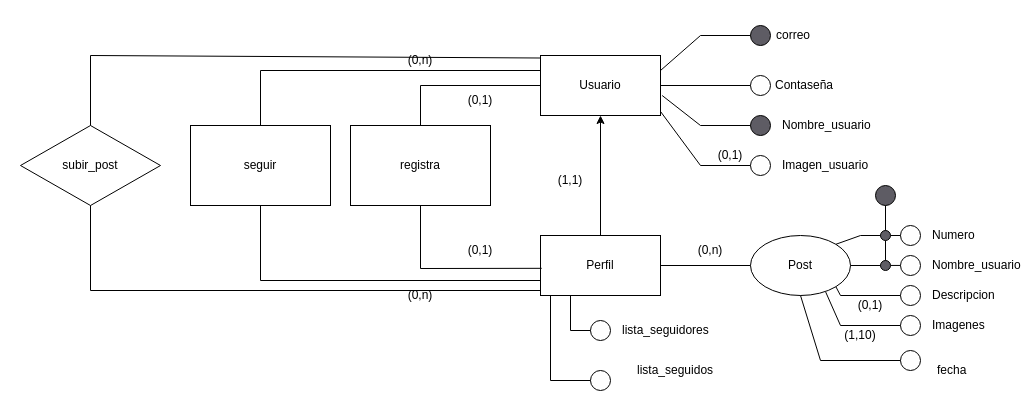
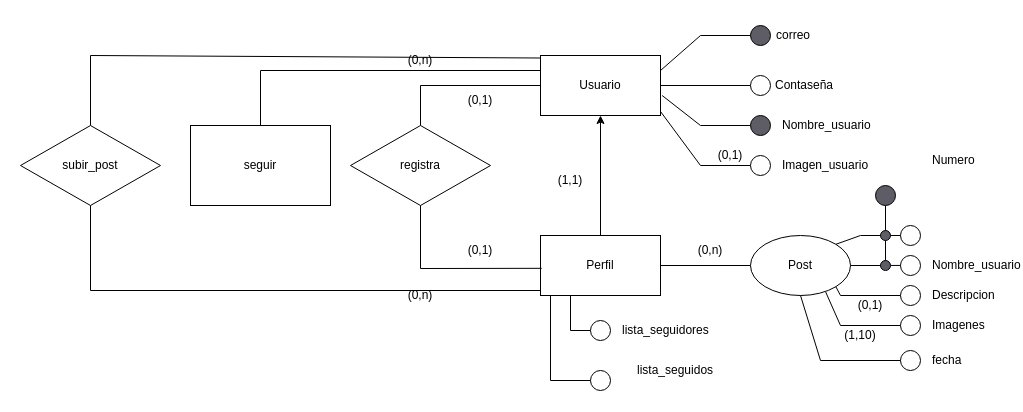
- <mxCell id="4" value="registra" style="whiteSpace=wrap;html=1;fillColor=none;rounded=0;" parent="1" vertex="1"><mxGeometry x="350" y="125" width="140" height="80" as="geometry" /></mxCell>
+ <mxCell id="4" value="registra" style="rhombus;whiteSpace=wrap;html=1;fillColor=none;" parent="1" vertex="1"><mxGeometry x="350" y="125" width="140" height="80" as="geometry" /></mxCell>
- <mxCell id="31" value="Numero" style="text;html=1;strokeColor=none;fillColor=none;align=left;verticalAlign=middle;whiteSpace=wrap;rounded=0;labelPosition=center;verticalLabelPosition=middle;" parent="1" vertex="1"><mxGeometry x="930" y="220" width="60" height="30" as="geometry" /></mxCell>
+ <mxCell id="31" value="Numero" style="text;html=1;strokeColor=none;fillColor=none;align=left;verticalAlign=middle;whiteSpace=wrap;rounded=0;labelPosition=center;verticalLabelPosition=middle;" parent="1" vertex="1"><mxGeometry x="930" y="145" width="60" height="30" as="geometry" /></mxCell>
- <mxCell id="50" value="" style="endArrow=none;html=1;rounded=0;entryX=0;entryY=0.75;entryDx=0;entryDy=0;exitX=0.5;exitY=1;exitDx=0;exitDy=0;" parent="1" source="48" target="3" edge="1"><mxGeometry width="50" height="50" relative="1" as="geometry"><mxPoint x="270" y="135" as="sourcePoint" /><mxPoint x="550" y="80" as="targetPoint" /><Array as="points"><mxPoint x="260" y="280" /></Array></mxGeometry></mxCell>
- <mxCell id="57" value="fecha" style="text;html=1;strokeColor=none;fillColor=none;align=left;verticalAlign=middle;whiteSpace=wrap;rounded=0;labelPosition=center;verticalLabelPosition=middle;" parent="1" vertex="1"><mxGeometry x="935" y="355" width="60" height="30" as="geometry" /></mxCell>
+ <mxCell id="57" value="fecha" style="text;html=1;strokeColor=none;fillColor=none;align=left;verticalAlign=middle;whiteSpace=wrap;rounded=0;labelPosition=center;verticalLabelPosition=middle;" parent="1" vertex="1"><mxGeometry x="930" y="345" width="60" height="30" as="geometry" /></mxCell>
